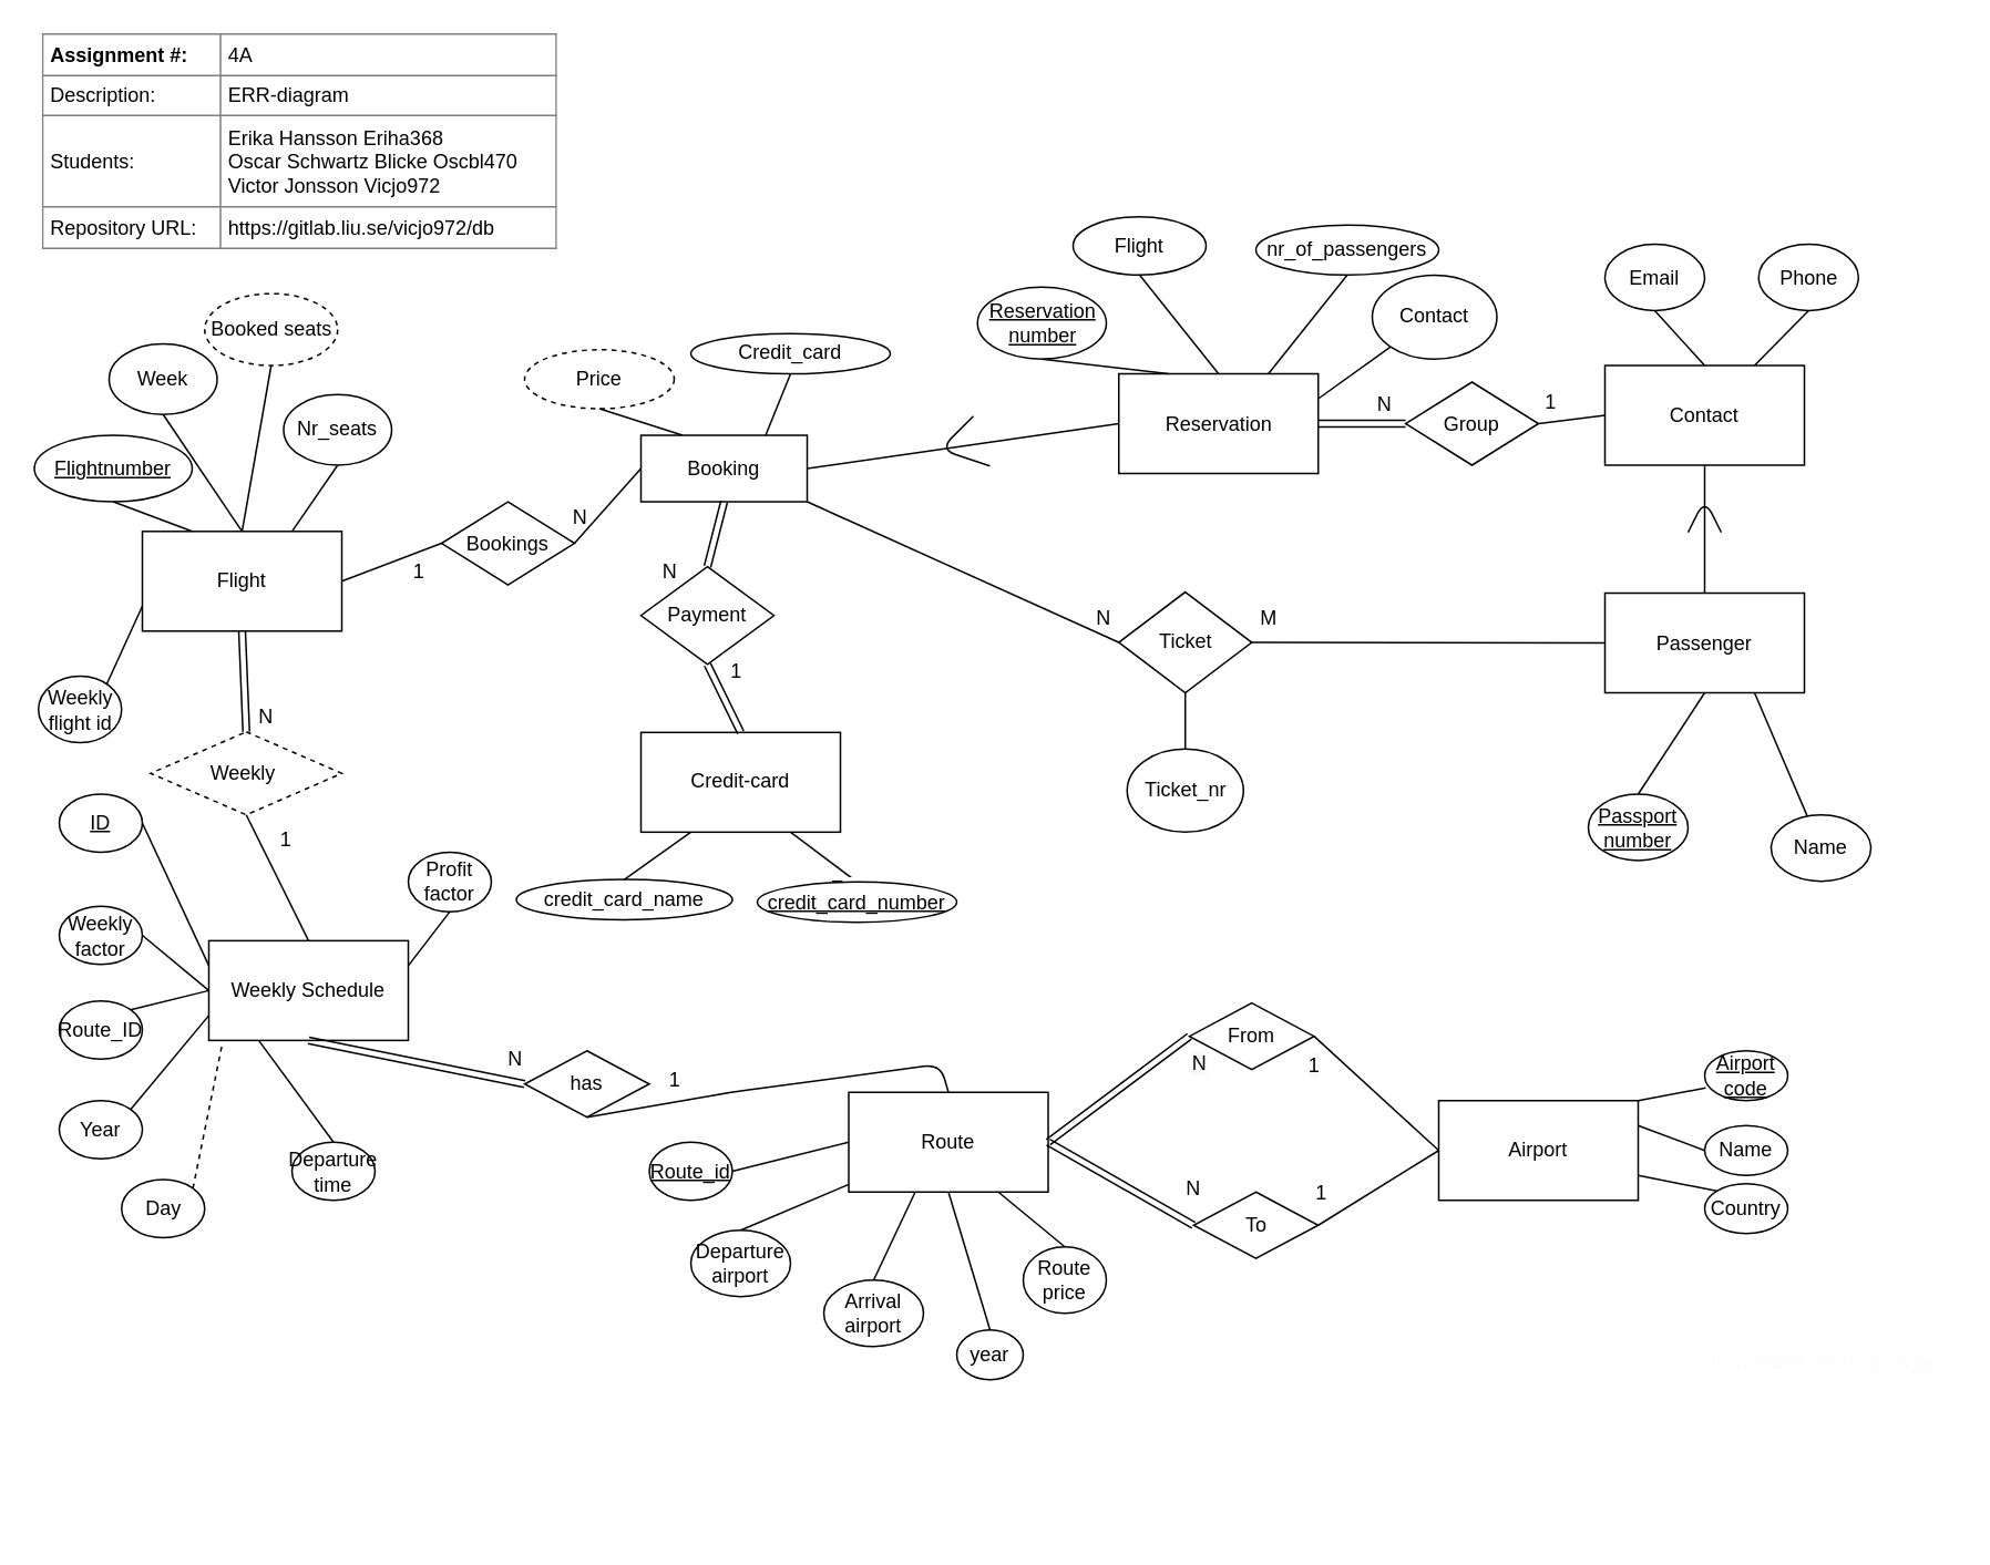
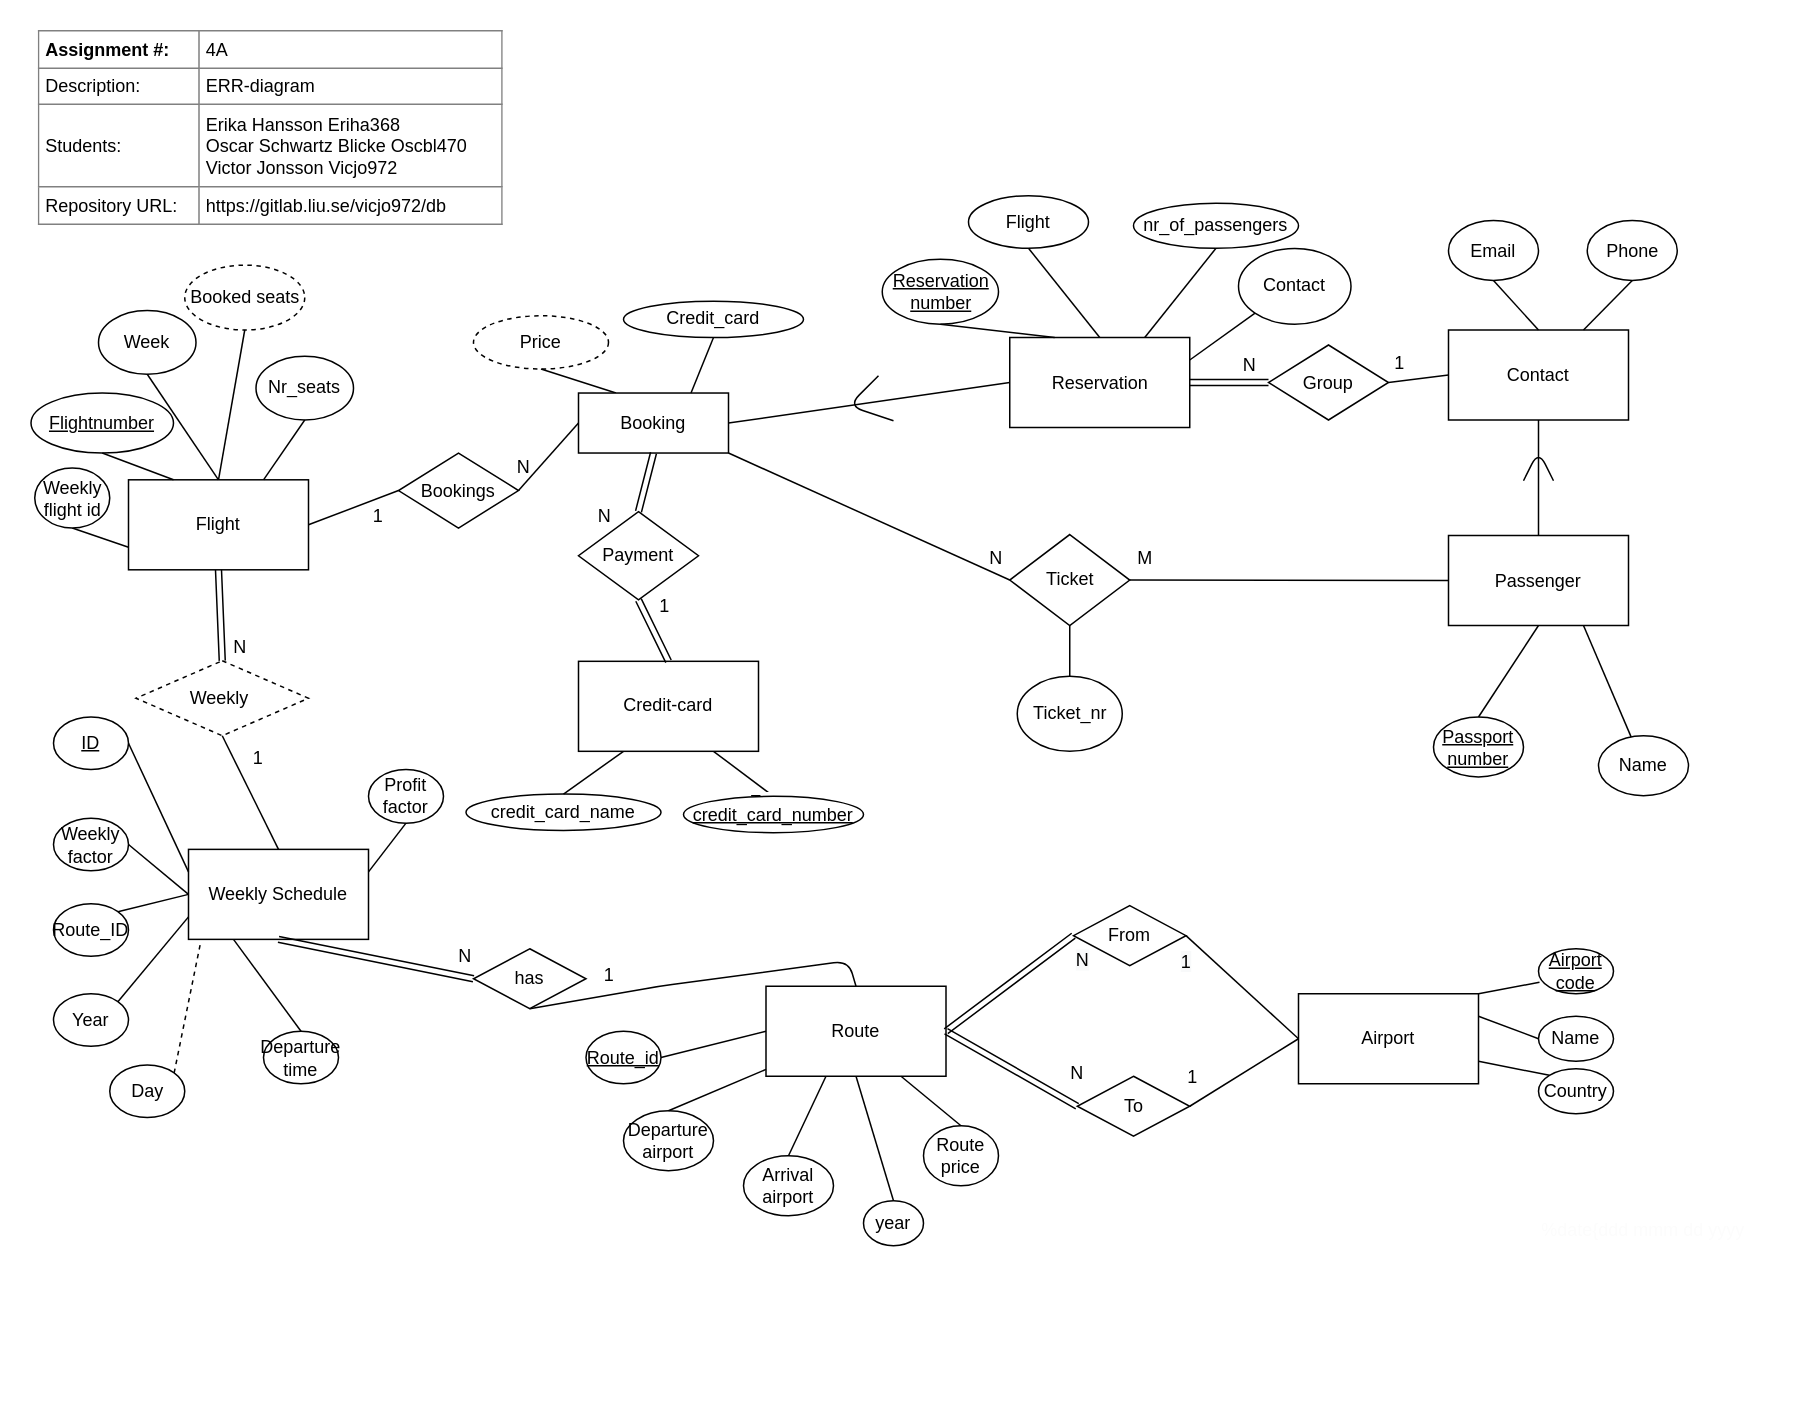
- <mxCell id="32" value="Weekly flight id" style="ellipse;whiteSpace=wrap;html=1;" parent="1" vertex="1"><mxGeometry x="22.5" y="406.52" width="50" height="40" as="geometry" /></mxCell>
+ <mxCell id="32" value="Weekly flight id" style="ellipse;whiteSpace=wrap;html=1;" parent="1" vertex="1"><mxGeometry x="22.5" y="311.52" width="50" height="40" as="geometry" /></mxCell>
